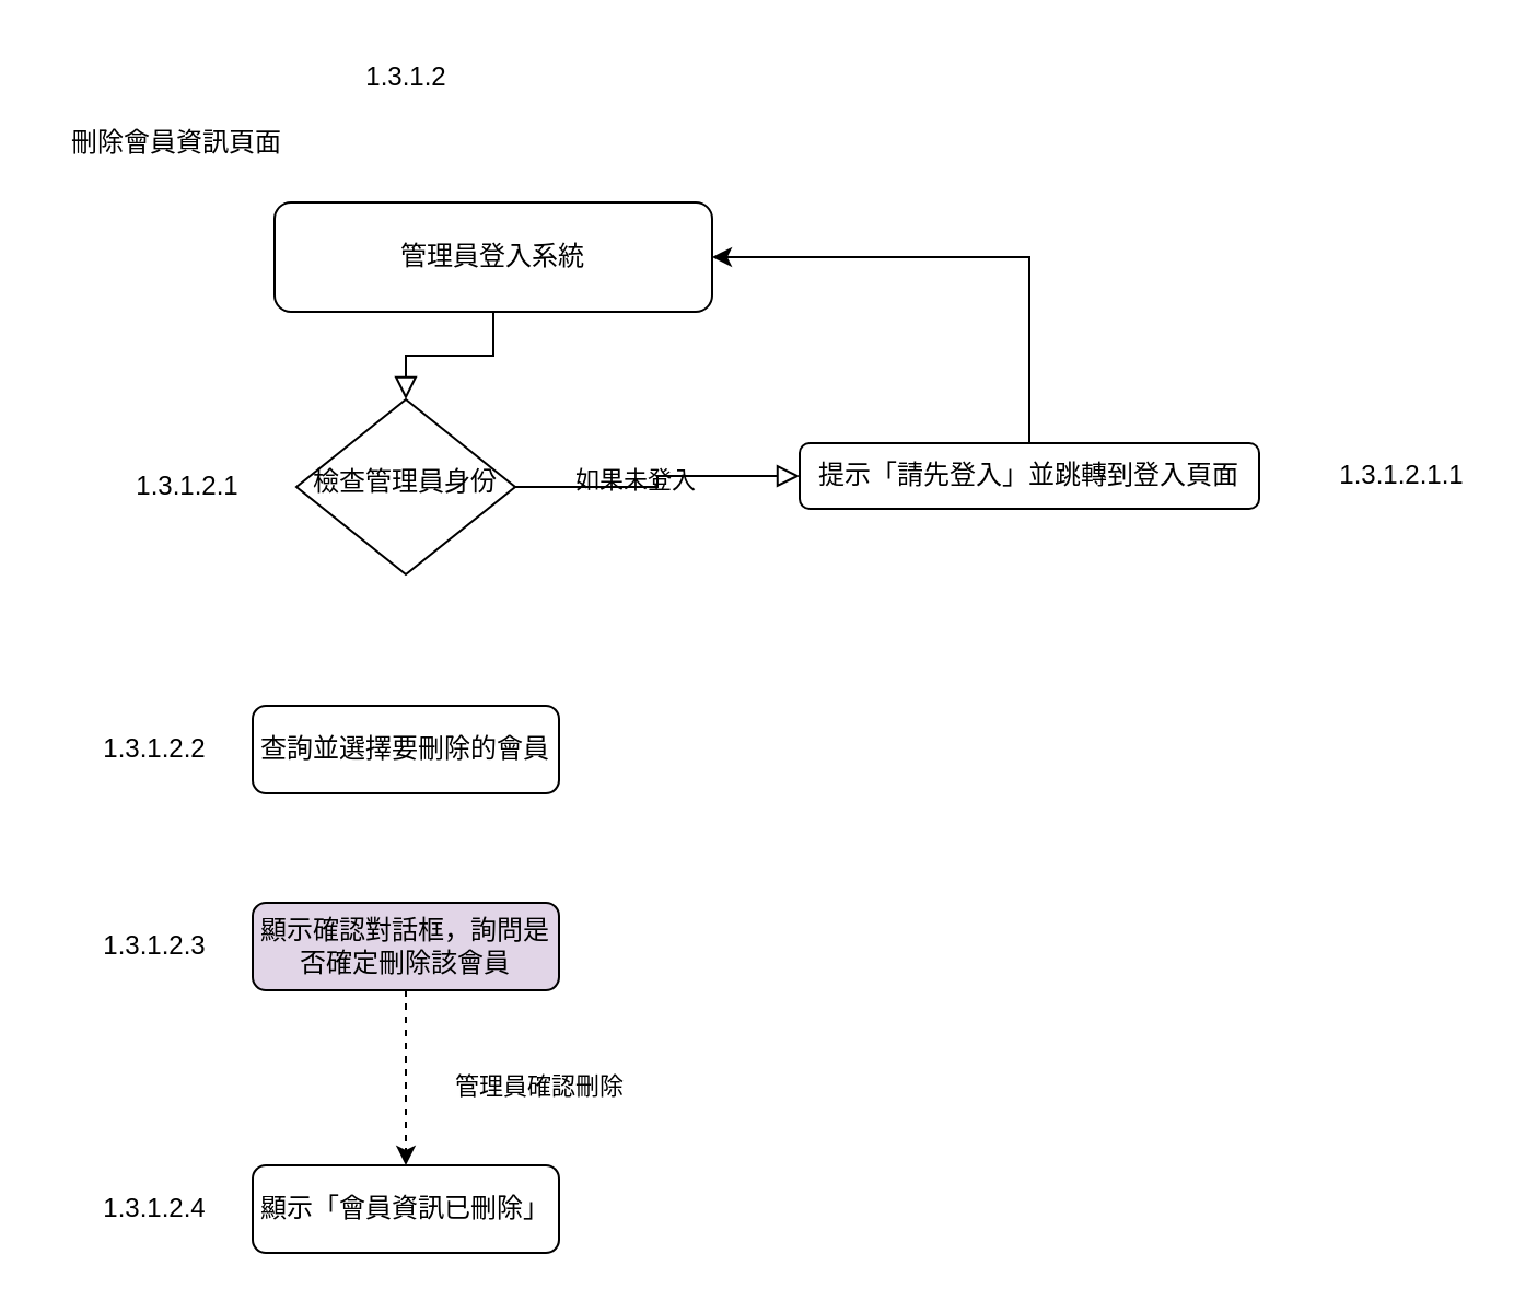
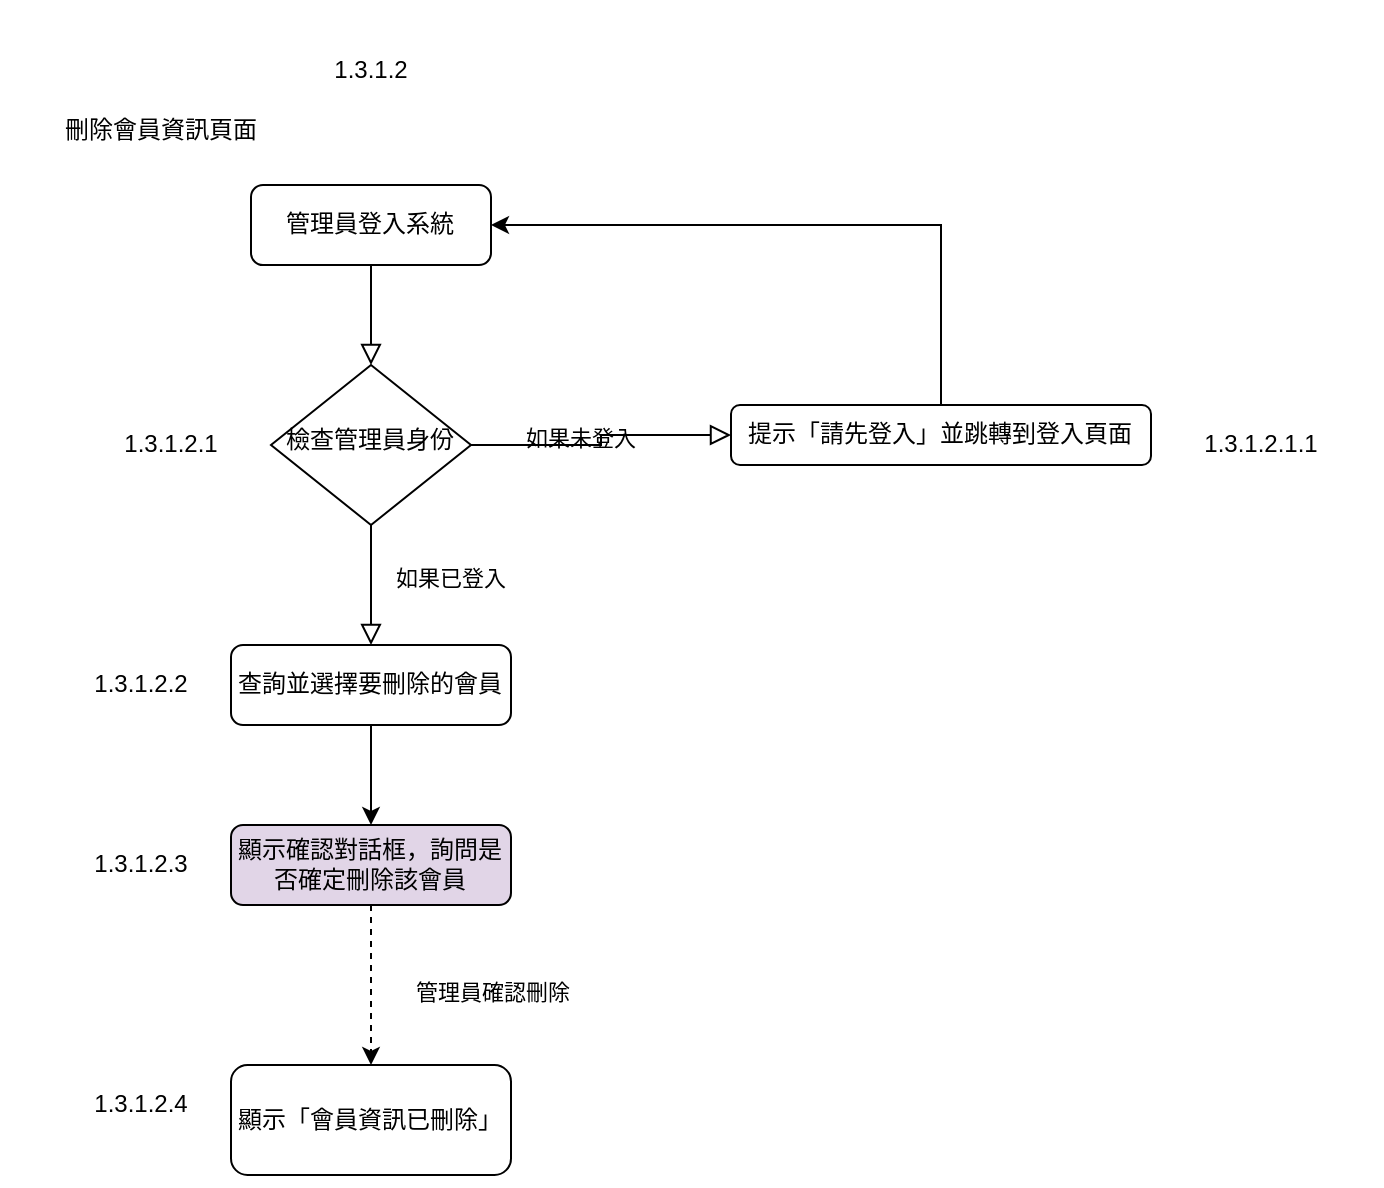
- <mxCell id="4" value="&lt;div&gt;管理員登入系統&lt;/div&gt;" style="rounded=1;whiteSpace=wrap;html=1;fontSize=12;glass=0;strokeWidth=1;shadow=0;" parent="1" vertex="1"><mxGeometry x="125" y="92" width="200" height="50" as="geometry" /></mxCell>
+ <mxCell id="4" value="&lt;div&gt;管理員登入系統&lt;/div&gt;" style="rounded=1;whiteSpace=wrap;html=1;fontSize=12;glass=0;strokeWidth=1;shadow=0;" parent="1" vertex="1"><mxGeometry x="125" y="92" width="120" height="40" as="geometry" /></mxCell>
- <mxCell id="21" value="1.3.1.2.1.1" style="text;html=1;align=center;verticalAlign=middle;resizable=0;points=[];autosize=1;strokeColor=none;fillColor=none;" parent="1" vertex="1"><mxGeometry x="600" y="202" width="80" height="30" as="geometry" /></mxCell>
+ <mxCell id="21" value="1.3.1.2.1.1" style="text;html=1;align=center;verticalAlign=middle;resizable=0;points=[];autosize=1;strokeColor=none;fillColor=none;" parent="1" vertex="1"><mxGeometry x="590" y="207" width="80" height="30" as="geometry" /></mxCell>
+ <mxCell id="5" value="&lt;div&gt;如果已登入&lt;/div&gt;" style="rounded=0;html=1;jettySize=auto;orthogonalLoop=1;fontSize=11;endArrow=block;endFill=0;endSize=8;strokeWidth=1;shadow=0;labelBackgroundColor=none;edgeStyle=orthogonalEdgeStyle;entryX=0.5;entryY=0;entryDx=0;entryDy=0;" parent="1" source="7" target="11" edge="1"><mxGeometry x="-0.111" y="40" relative="1" as="geometry"><mxPoint as="offset" /><mxPoint x="185" y="322" as="targetPoint" /></mxGeometry></mxCell>
+ <mxCell id="10" value="" style="edgeStyle=orthogonalEdgeStyle;rounded=0;orthogonalLoop=1;jettySize=auto;html=1;" parent="1" source="11" target="14" edge="1"><mxGeometry relative="1" as="geometry" /></mxCell>
- <mxCell id="15" value="&lt;div&gt;顯示「會員資訊已刪除」&lt;/div&gt;" style="rounded=1;whiteSpace=wrap;html=1;" parent="1" vertex="1"><mxGeometry x="115" y="532" width="140" height="40" as="geometry" /></mxCell>
+ <mxCell id="15" value="&lt;div&gt;顯示「會員資訊已刪除」&lt;/div&gt;" style="rounded=1;whiteSpace=wrap;html=1;" parent="1" vertex="1"><mxGeometry x="115" y="532" width="140" height="55" as="geometry" /></mxCell>
